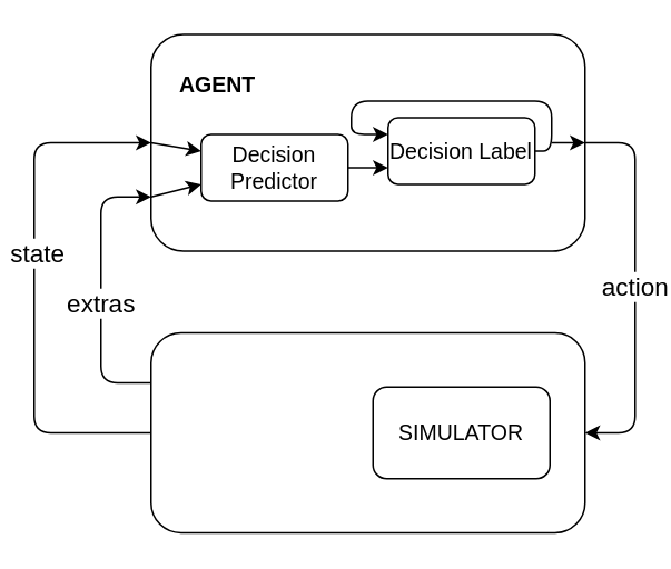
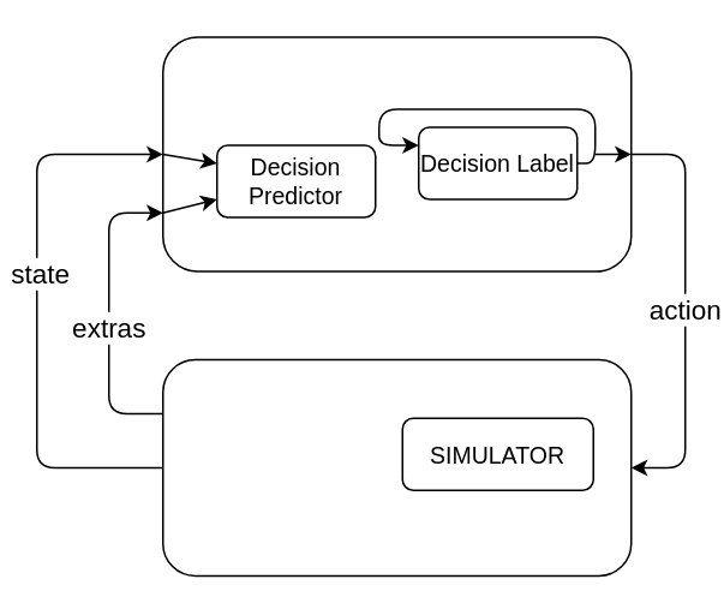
- <mxCell id="7" value="&lt;b&gt;AGENT&lt;/b&gt;" style="text;html=1;strokeColor=none;fillColor=none;align=center;verticalAlign=middle;whiteSpace=wrap;rounded=1;fontSize=13;" parent="1" vertex="1"><mxGeometry x="100" y="35" width="60" height="30" as="geometry" /></mxCell>
- <mxCell id="14" style="edgeStyle=none;html=1;exitX=1;exitY=0.5;exitDx=0;exitDy=0;entryX=0;entryY=0.75;entryDx=0;entryDy=0;" parent="1" source="15" target="16" edge="1"><mxGeometry relative="1" as="geometry" /></mxCell>
- <mxCell id="13" value="SIMULATOR" style="rounded=1;whiteSpace=wrap;html=1;fontSize=13;" parent="1" vertex="1"><mxGeometry x="223" y="231.5" width="106" height="55" as="geometry" /></mxCell>
+ <mxCell id="13" value="SIMULATOR" style="rounded=1;whiteSpace=wrap;html=1;fontSize=13;" parent="1" vertex="1"><mxGeometry x="223" y="231.5" width="106" height="40" as="geometry" /></mxCell>
